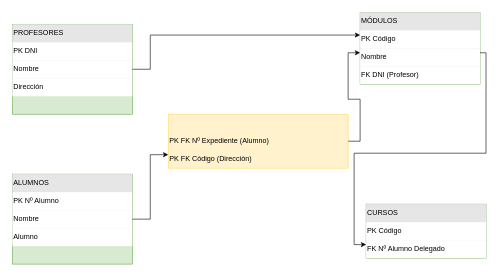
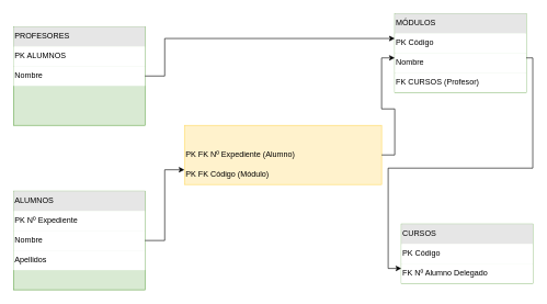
- <mxCell id="4" value="PK DNI" style="text;html=1;fillColor=#FFFFFF;" parent="2" vertex="1"><mxGeometry y="30" width="200" height="30" as="geometry" /></mxCell>
+ <mxCell id="4" value="PK ALUMNOS" style="text;html=1;fillColor=#FFFFFF;" parent="2" vertex="1"><mxGeometry y="30" width="200" height="30" as="geometry" /></mxCell>
- <mxCell id="11" value="FK DNI (Profesor)" style="text;html=1;fillColor=#FFFFFF;" parent="7" vertex="1"><mxGeometry y="90" width="200" height="30" as="geometry" /></mxCell>
+ <mxCell id="11" value="FK CURSOS (Profesor)" style="text;html=1;fillColor=#FFFFFF;" parent="7" vertex="1"><mxGeometry y="90" width="200" height="30" as="geometry" /></mxCell>
- <mxCell id="6" value="Dirección" style="text;html=1;fillColor=#FFFFFF;" parent="2" vertex="1"><mxGeometry y="90" width="200" height="30" as="geometry" /></mxCell>
- <mxCell id="19" value="PK FK Código (Dirección)" style="text;html=1;" parent="17" vertex="1"><mxGeometry y="60" width="300" height="30" as="geometry" /></mxCell>
+ <mxCell id="19" value="PK FK Código (Módulo)" style="text;html=1;" parent="17" vertex="1"><mxGeometry y="60" width="300" height="30" as="geometry" /></mxCell>
- <mxCell id="14" value="PK Nº Alumno" style="text;html=1;fillColor=#FFFFFF;" parent="12" vertex="1"><mxGeometry y="30" width="200" height="30" as="geometry" /></mxCell>
+ <mxCell id="14" value="PK Nº Expediente" style="text;html=1;fillColor=#FFFFFF;" parent="12" vertex="1"><mxGeometry y="30" width="200" height="30" as="geometry" /></mxCell>
- <mxCell id="16" value="Alumno" style="text;html=1;fillColor=#FFFFFF;" parent="12" vertex="1"><mxGeometry y="90" width="200" height="30" as="geometry" /></mxCell>
+ <mxCell id="16" value="Apellidos" style="text;html=1;fillColor=#FFFFFF;" parent="12" vertex="1"><mxGeometry y="90" width="200" height="30" as="geometry" /></mxCell>
